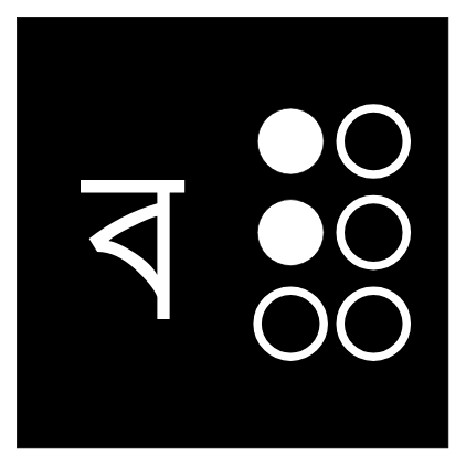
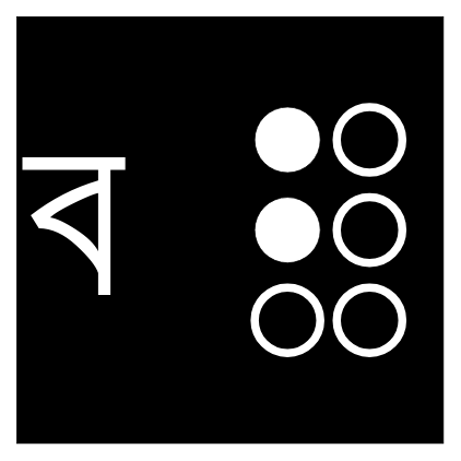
- <mxCell id="3" value="&lt;span&gt;&lt;font style=&quot;font-size: 300px&quot; color=&quot;#ffffff&quot;&gt;ব&lt;/font&gt;&lt;/span&gt;" style="rounded=0;whiteSpace=wrap;html=1;fillColor=#000000;" vertex="1" parent="1"><mxGeometry x="100" y="60" width="120" height="440" as="geometry" /></mxCell>
+ <mxCell id="3" value="&lt;span&gt;&lt;font style=&quot;font-size: 300px&quot; color=&quot;#ffffff&quot;&gt;ব&lt;/font&gt;&lt;/span&gt;" style="rounded=0;whiteSpace=wrap;html=1;fillColor=#000000;" vertex="1" parent="1"><mxGeometry x="30" y="35" width="120" height="440" as="geometry" /></mxCell>
